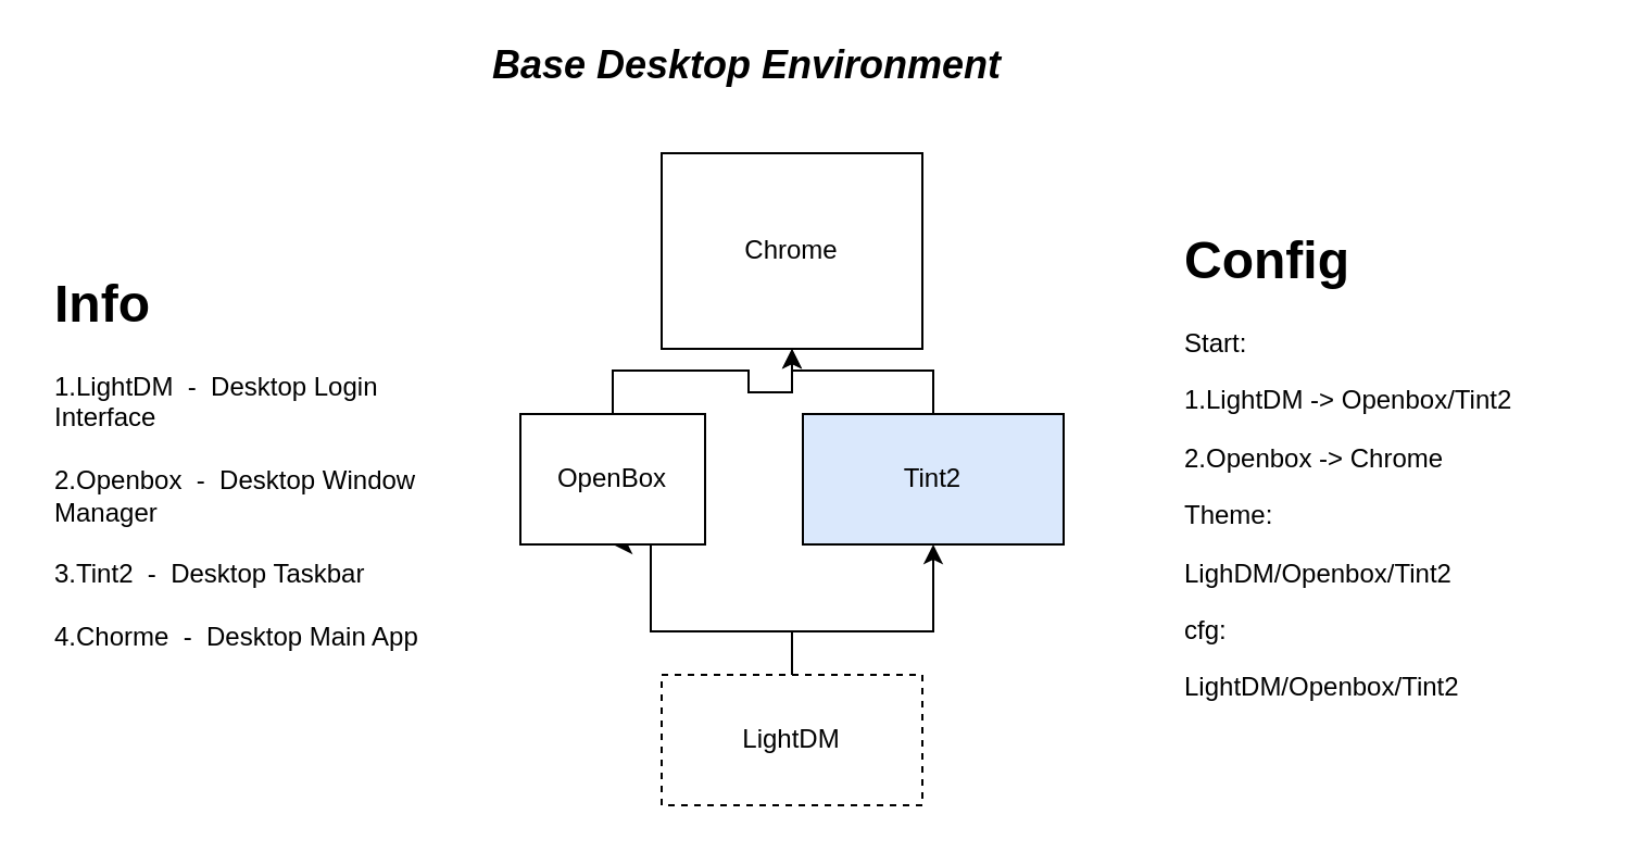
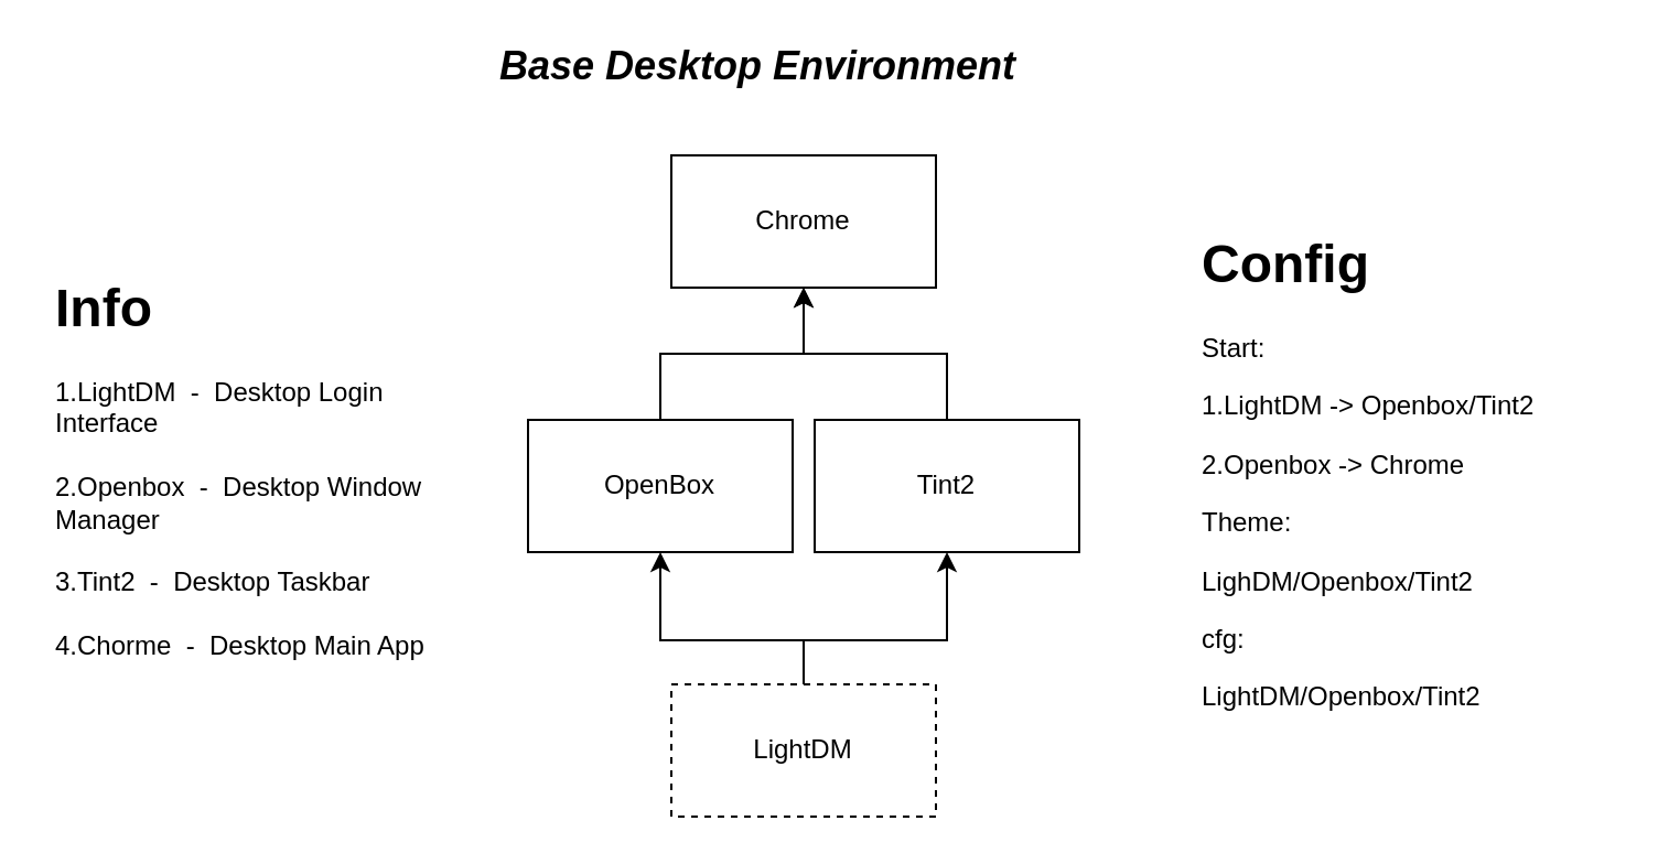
- <mxCell id="9" value="Chrome" style="rounded=0;whiteSpace=wrap;html=1;" parent="1" vertex="1"><mxGeometry x="304" y="70" width="120" height="90" as="geometry" /></mxCell>
+ <mxCell id="9" value="Chrome" style="rounded=0;whiteSpace=wrap;html=1;" parent="1" vertex="1"><mxGeometry x="304" y="70" width="120" height="60" as="geometry" /></mxCell>
- <mxCell id="6" value="OpenBox" style="rounded=0;whiteSpace=wrap;html=1;" parent="1" vertex="1"><mxGeometry x="239" y="190" width="85" height="60" as="geometry" /></mxCell>
+ <mxCell id="6" value="OpenBox" style="rounded=0;whiteSpace=wrap;html=1;" parent="1" vertex="1"><mxGeometry x="239" y="190" width="120" height="60" as="geometry" /></mxCell>
- <mxCell id="8" value="Tint2" style="rounded=0;whiteSpace=wrap;html=1;fillColor=#dae8fc;" parent="1" vertex="1"><mxGeometry x="369" y="190" width="120" height="60" as="geometry" /></mxCell>
+ <mxCell id="8" value="Tint2" style="rounded=0;whiteSpace=wrap;html=1;" parent="1" vertex="1"><mxGeometry x="369" y="190" width="120" height="60" as="geometry" /></mxCell>
